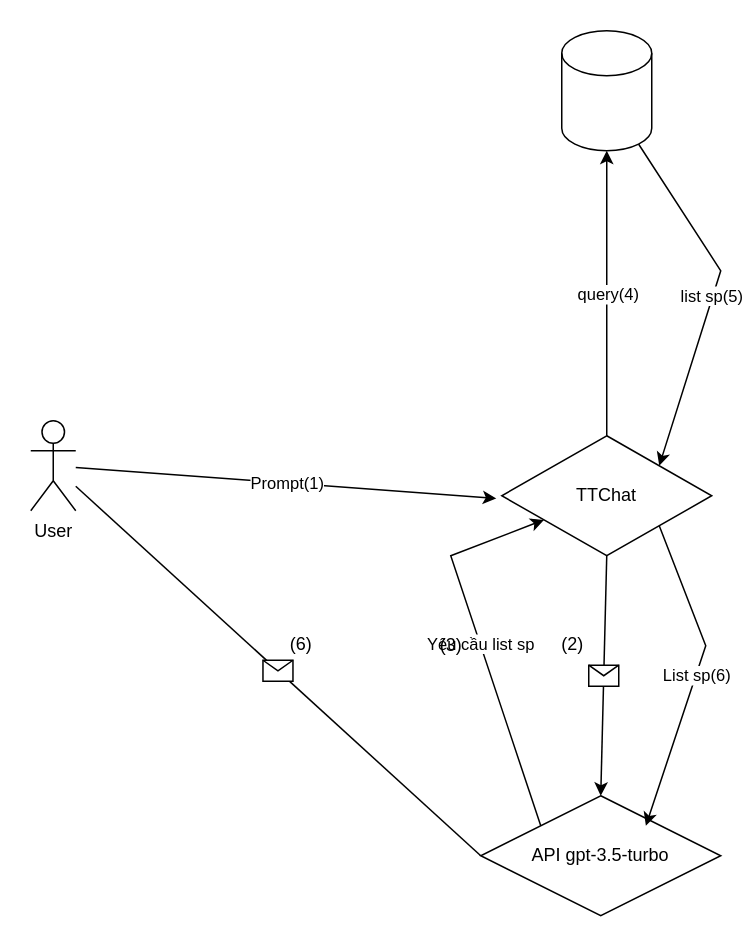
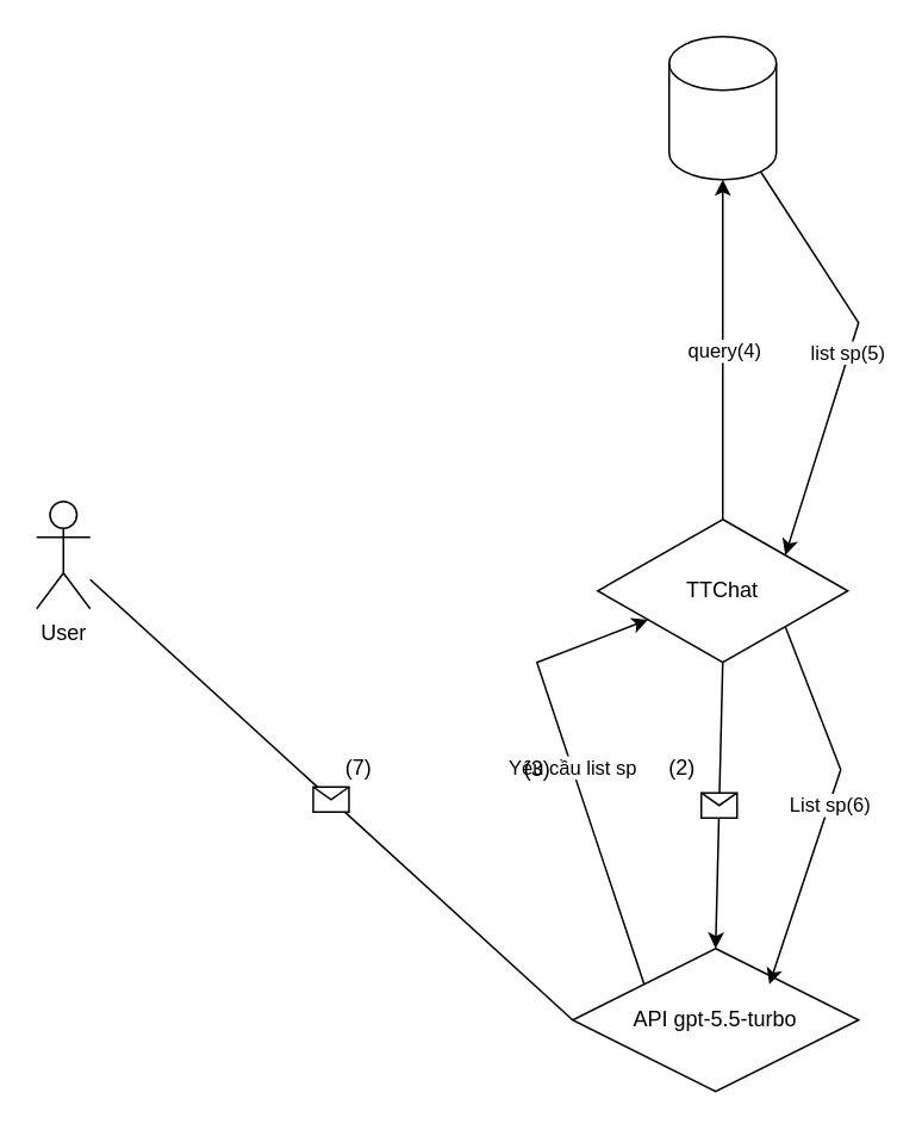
- <mxCell id="5" value="" style="endArrow=classic;html=1;rounded=0;entryX=-0.026;entryY=0.522;entryDx=0;entryDy=0;entryPerimeter=0;" edge="1" parent="1" source="2" target="3"><mxGeometry relative="1" as="geometry"><mxPoint x="110" y="400" as="sourcePoint" /><mxPoint x="210" y="400" as="targetPoint" /></mxGeometry></mxCell>
- <mxCell id="6" value="Prompt(1)" style="edgeLabel;resizable=0;html=1;align=center;verticalAlign=middle;" connectable="0" vertex="1" parent="5"><mxGeometry relative="1" as="geometry" /></mxCell>
- <mxCell id="16" value="(6)" style="text;html=1;align=center;verticalAlign=middle;resizable=0;points=[];autosize=1;strokeColor=none;fillColor=none;" vertex="1" parent="1"><mxGeometry x="180" y="414" width="40" height="30" as="geometry" /></mxCell>
+ <mxCell id="16" value="(7)" style="text;html=1;align=center;verticalAlign=middle;resizable=0;points=[];autosize=1;strokeColor=none;fillColor=none;" vertex="1" parent="1"><mxGeometry x="180" y="414" width="40" height="30" as="geometry" /></mxCell>
- <mxCell id="4" value="API gpt-3.5-turbo" style="rhombus;whiteSpace=wrap;html=1;" vertex="1" parent="1"><mxGeometry x="320" y="530" width="160" height="80" as="geometry" /></mxCell>
+ <mxCell id="4" value="API gpt-5.5-turbo" style="rhombus;whiteSpace=wrap;html=1;" vertex="1" parent="1"><mxGeometry x="320" y="530" width="160" height="80" as="geometry" /></mxCell>
